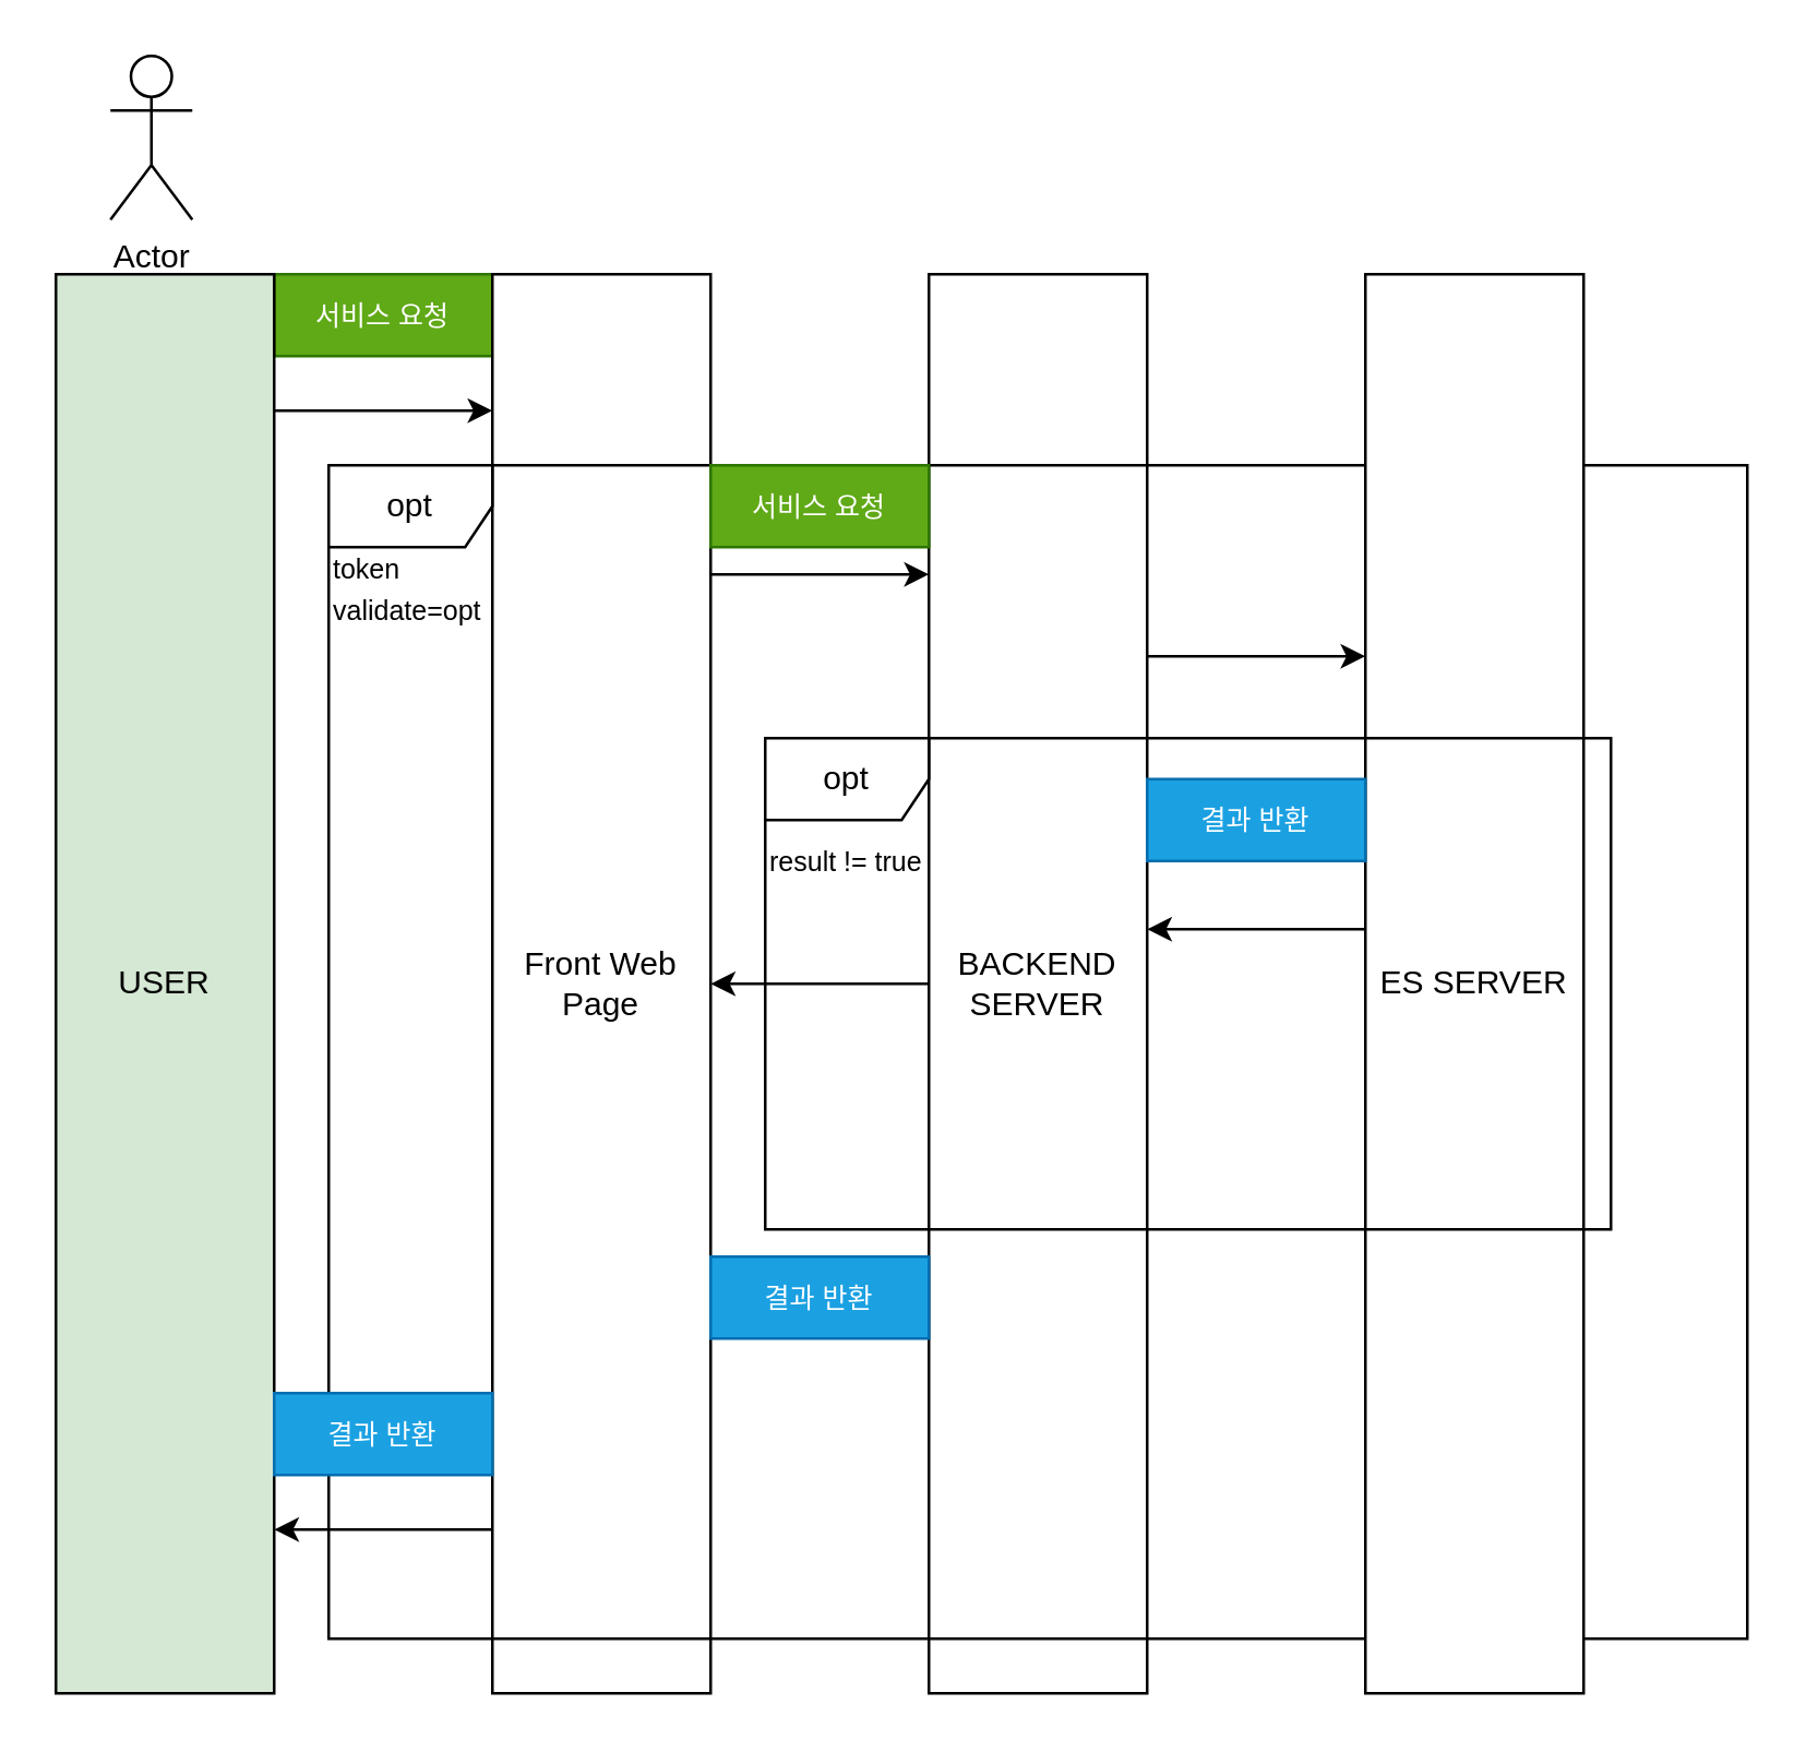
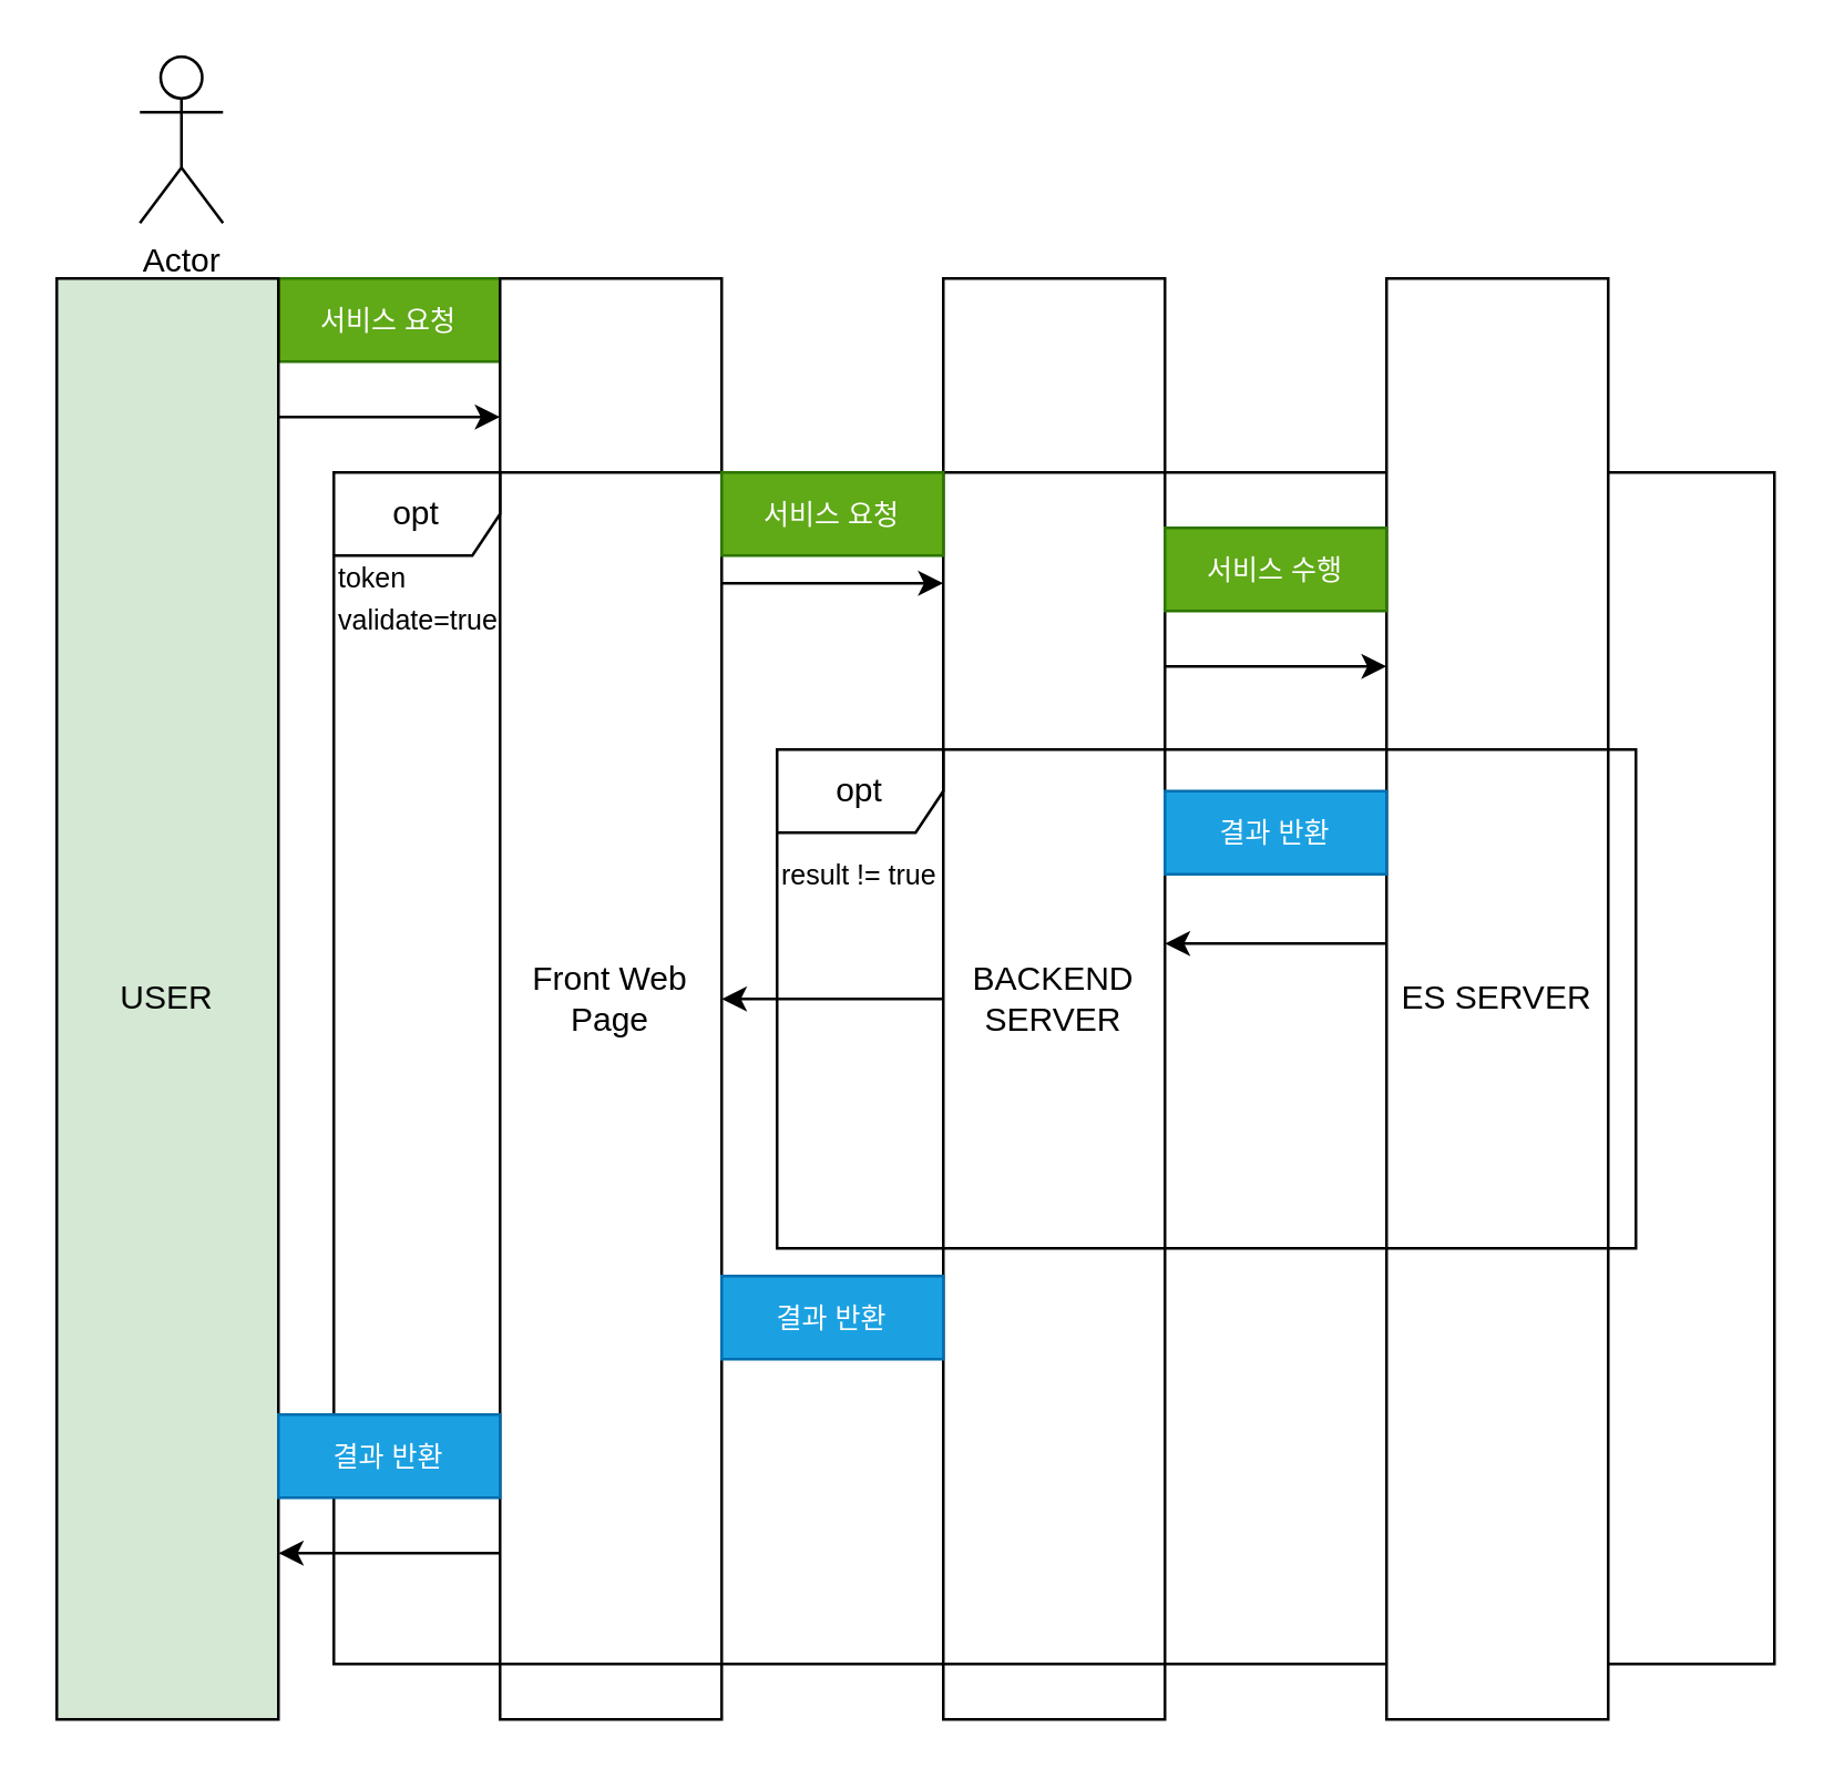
- <mxCell id="2" value="Actor" style="shape=umlActor;verticalLabelPosition=bottom;verticalAlign=top;html=1;outlineConnect=0;" vertex="1" parent="1"><mxGeometry x="40" width="30" height="60" as="geometry" y="20" /></mxCell>
+ <mxCell id="2" value="Actor" style="shape=umlActor;verticalLabelPosition=bottom;verticalAlign=top;html=1;outlineConnect=0;" vertex="1" parent="1"><mxGeometry x="50" y="20" width="30" height="60" as="geometry" /></mxCell>
+ <mxCell id="18" value="&lt;font style=&quot;font-size: 10px;&quot;&gt;서비스 수행&lt;/font&gt;" style="text;html=1;align=center;verticalAlign=middle;whiteSpace=wrap;rounded=0;fillColor=#60a917;fontColor=#ffffff;strokeColor=#2D7600;" vertex="1" parent="1"><mxGeometry x="420" y="190" width="80" height="30" as="geometry" /></mxCell>
- <mxCell id="14" value="&lt;font style=&quot;font-size: 10px;&quot;&gt;token &lt;br&gt;validate=opt&lt;/font&gt;" style="text;html=1;align=left;verticalAlign=middle;resizable=0;points=[];autosize=1;strokeColor=none;fillColor=none;" vertex="1" parent="1"><mxGeometry x="120" y="195" width="80" height="40" as="geometry" /></mxCell>
+ <mxCell id="14" value="&lt;font style=&quot;font-size: 10px;&quot;&gt;token &lt;br&gt;validate=true&lt;/font&gt;" style="text;html=1;align=left;verticalAlign=middle;resizable=0;points=[];autosize=1;strokeColor=none;fillColor=none;" vertex="1" parent="1"><mxGeometry x="120" y="195" width="80" height="40" as="geometry" /></mxCell>
